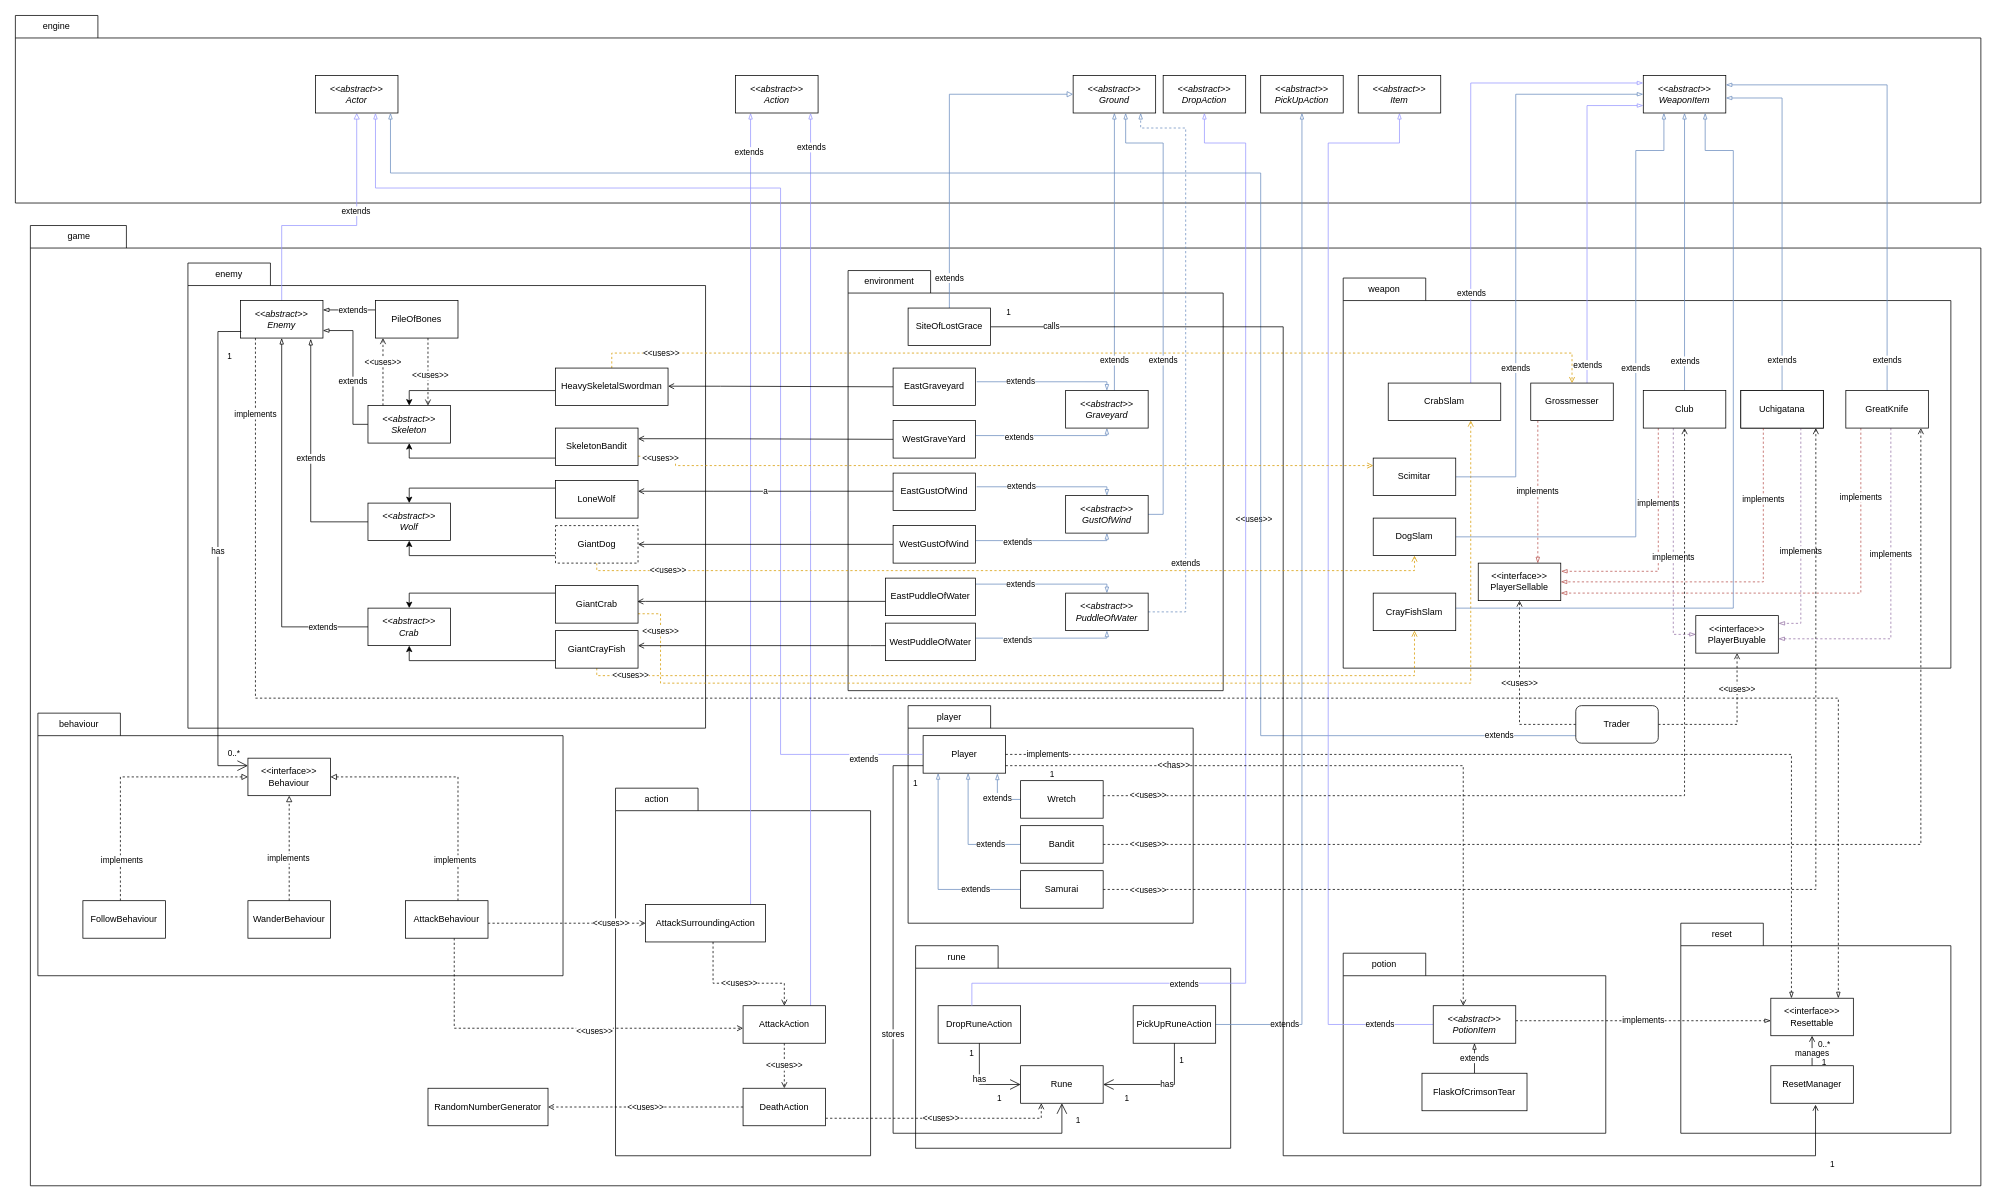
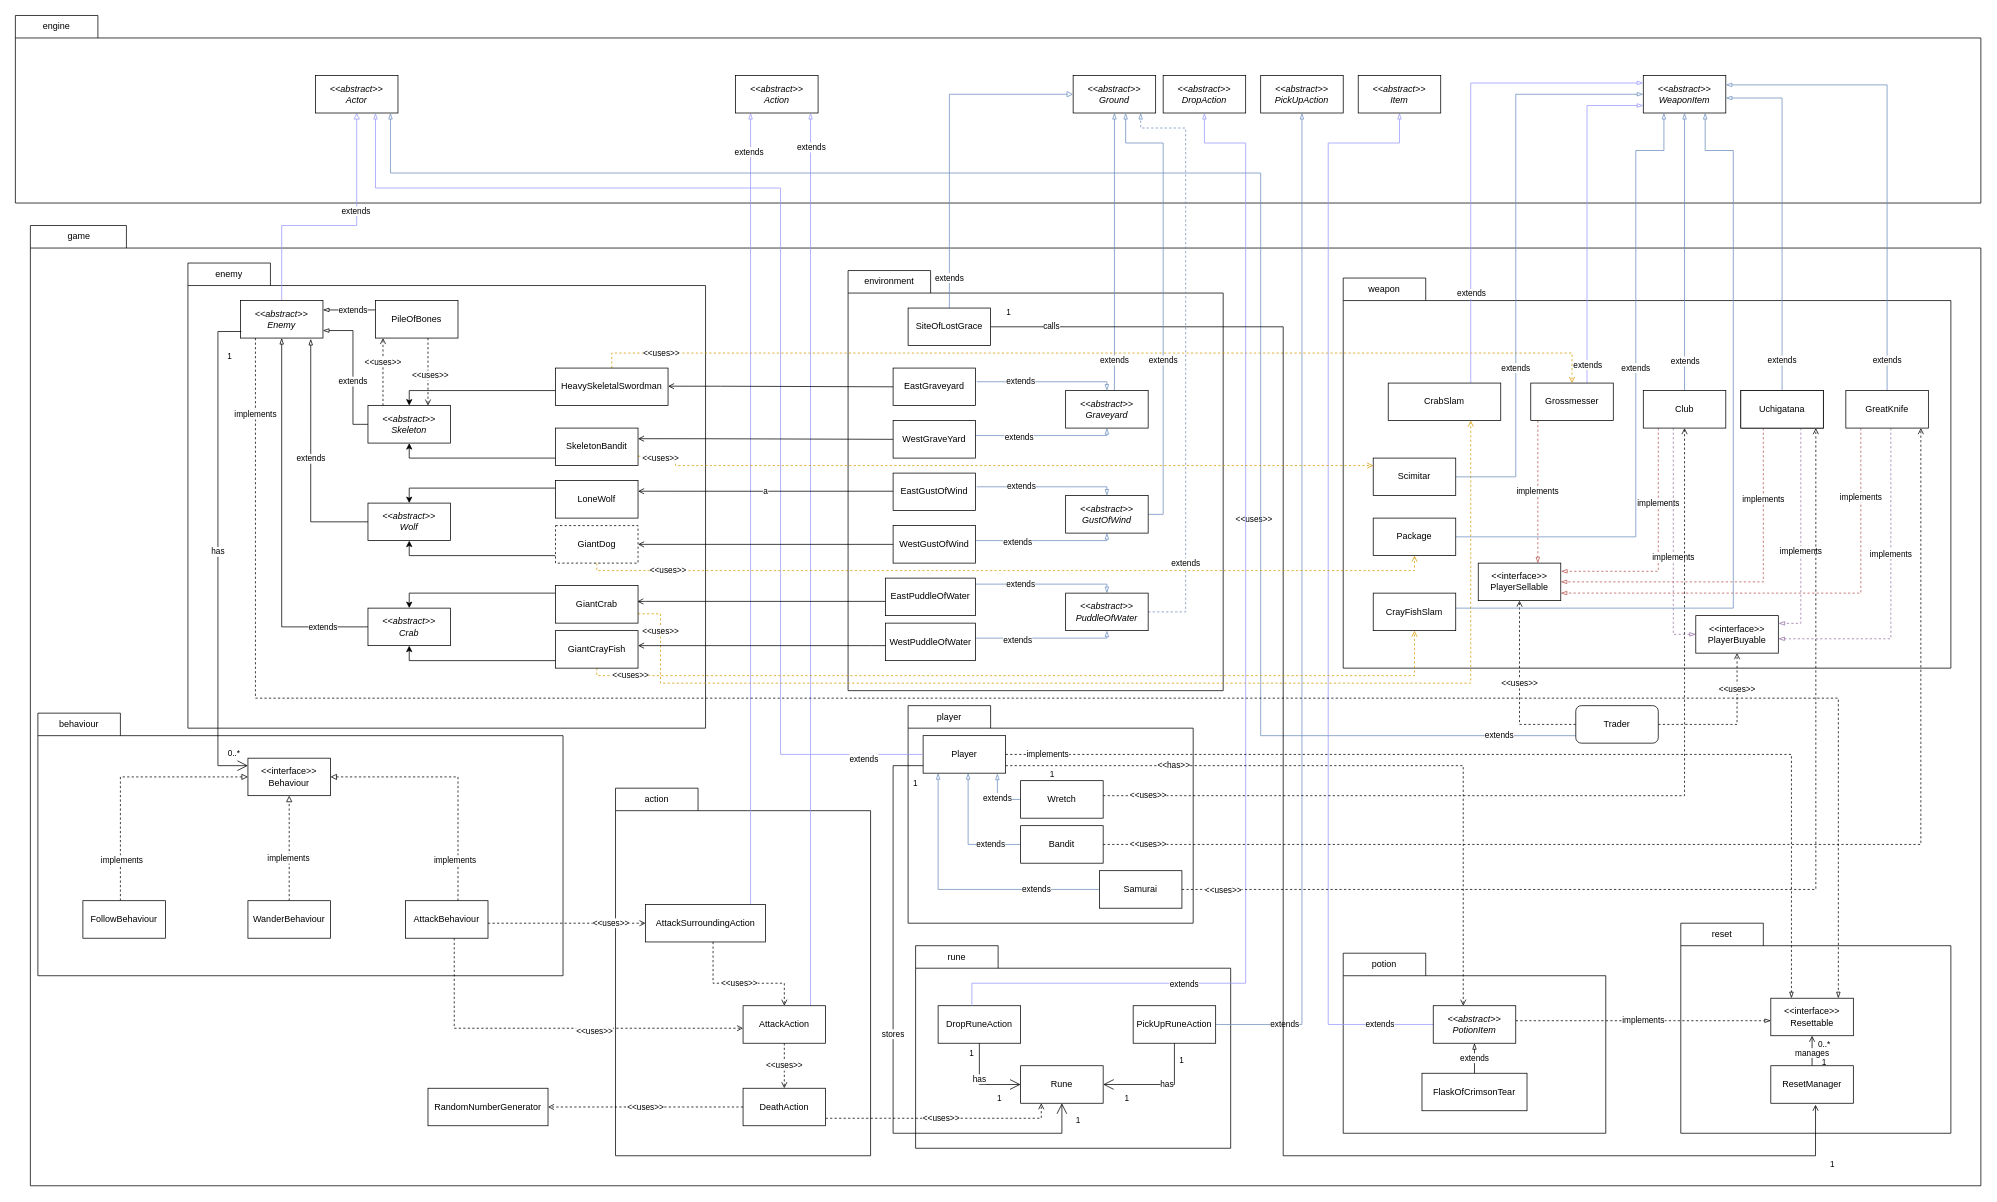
- <mxCell id="199" value="DogSlam" style="html=1;whiteSpace=wrap;" parent="7" vertex="1"><mxGeometry x="1830" y="690" width="110" height="50" as="geometry" /></mxCell>
+ <mxCell id="199" value="Package" style="html=1;whiteSpace=wrap;" parent="7" vertex="1"><mxGeometry x="1830" y="690" width="110" height="50" as="geometry" /></mxCell>
- <mxCell id="149" value="Samurai" style="html=1;whiteSpace=wrap;" parent="7" vertex="1"><mxGeometry x="1360" y="1160" width="110" height="50" as="geometry" /></mxCell>
+ <mxCell id="149" value="Samurai" style="html=1;whiteSpace=wrap;" parent="7" vertex="1"><mxGeometry x="1465" y="1160" width="110" height="50" as="geometry" /></mxCell>
